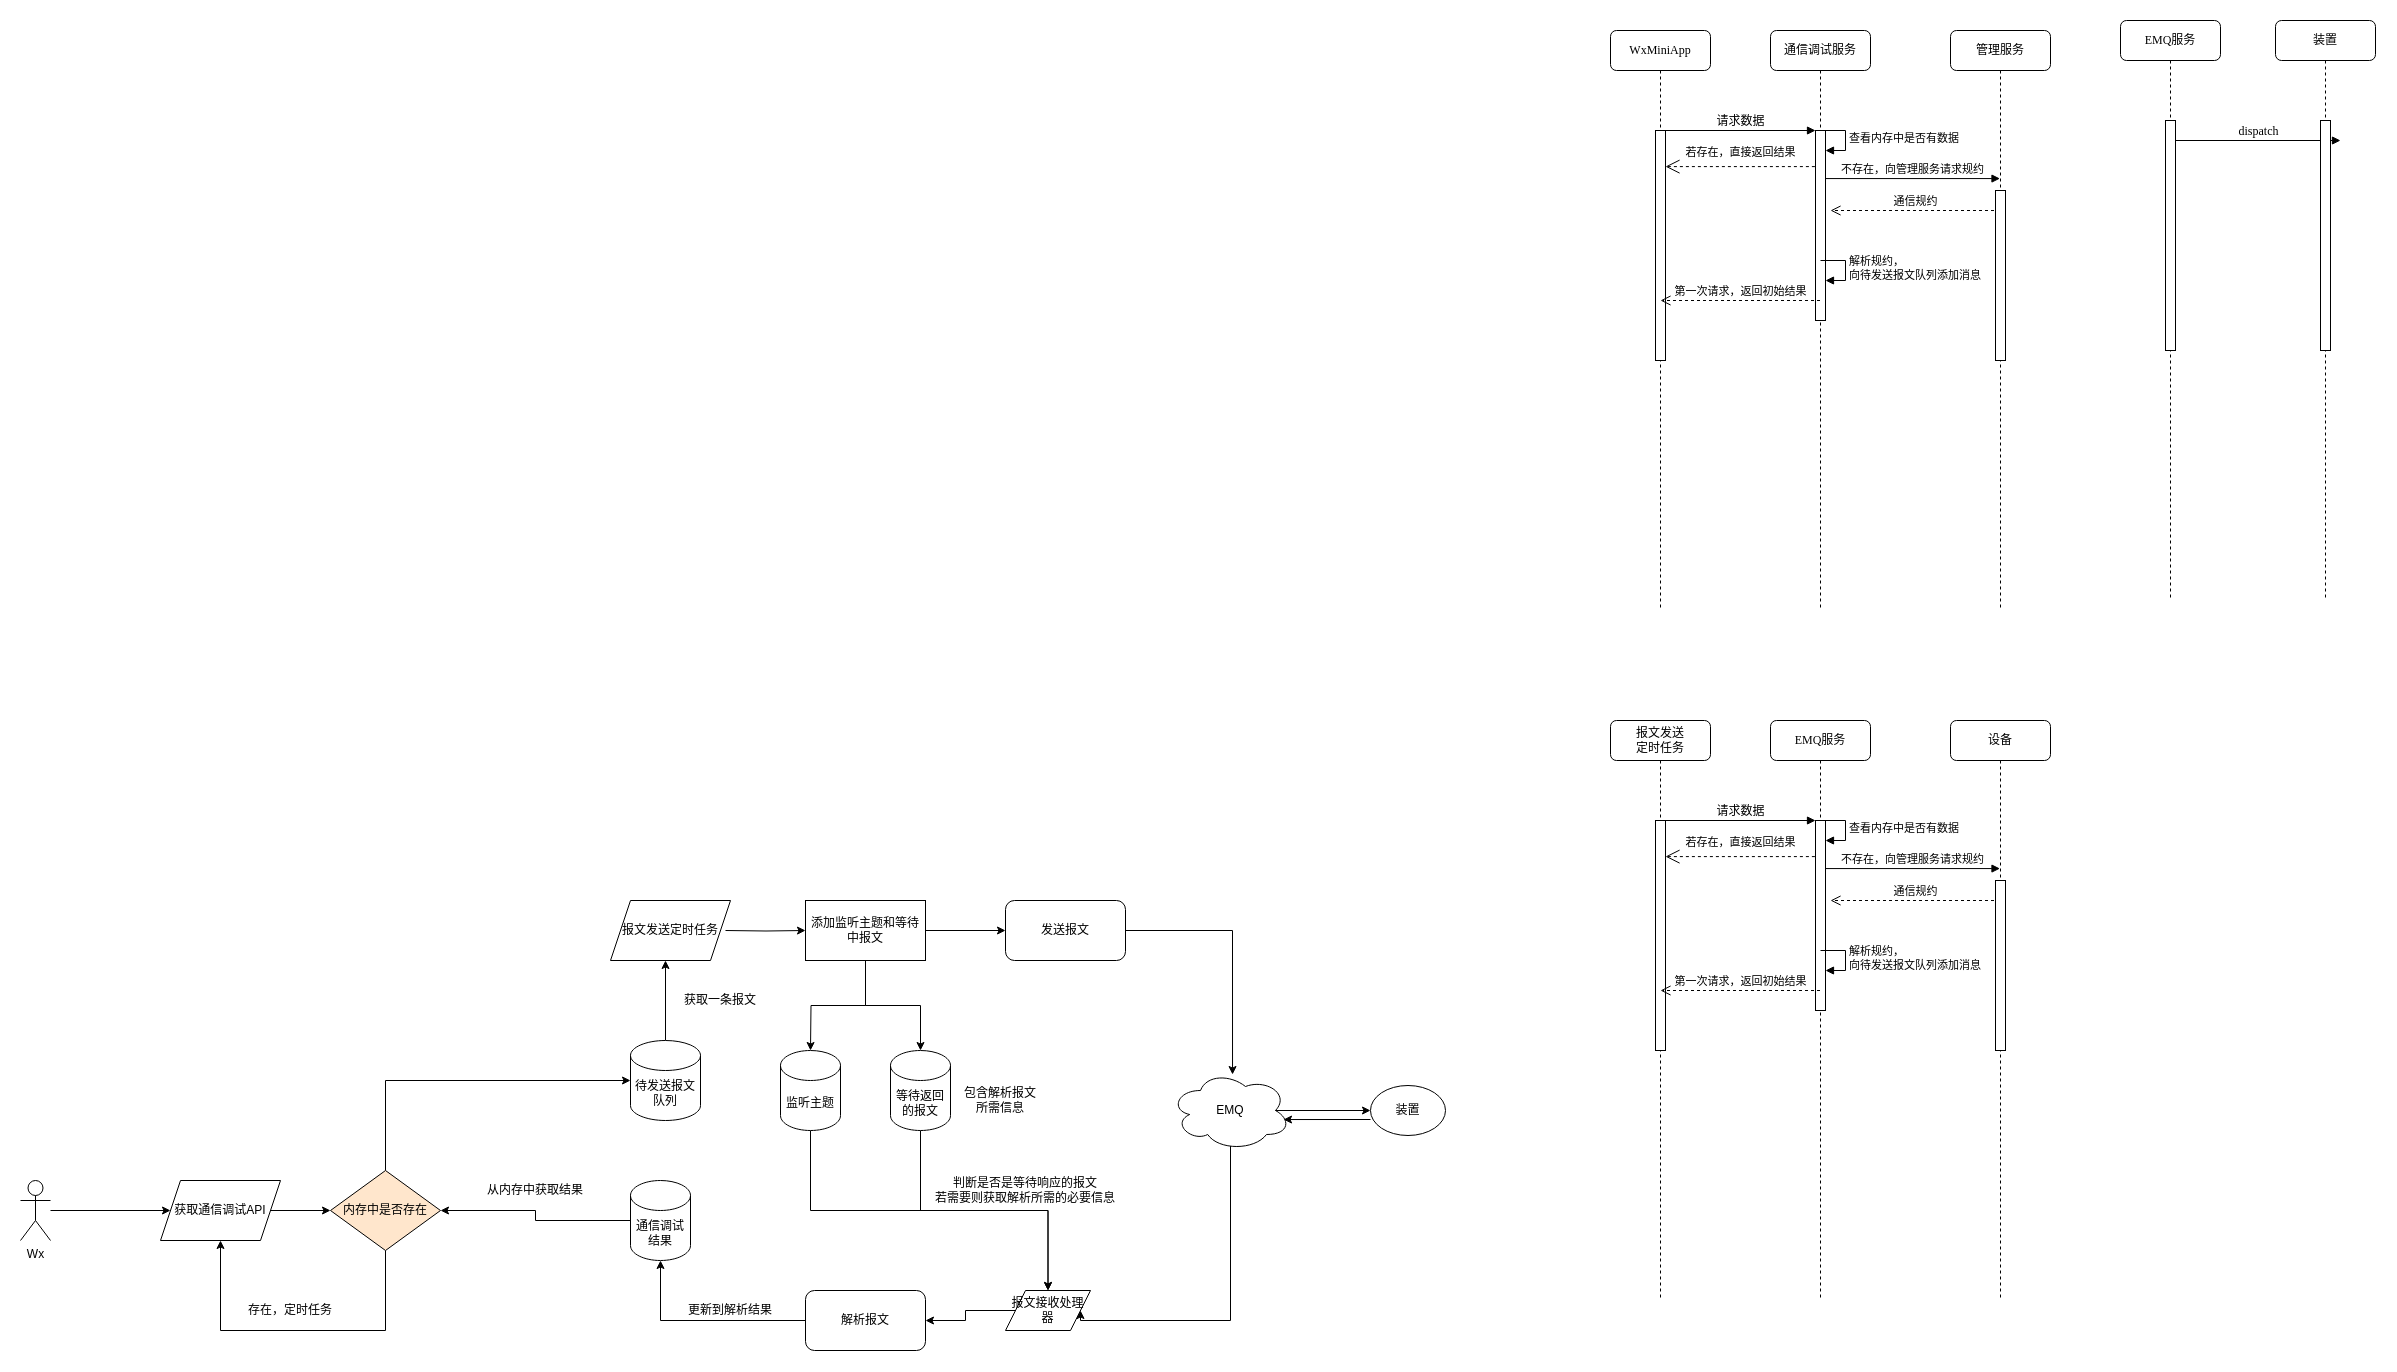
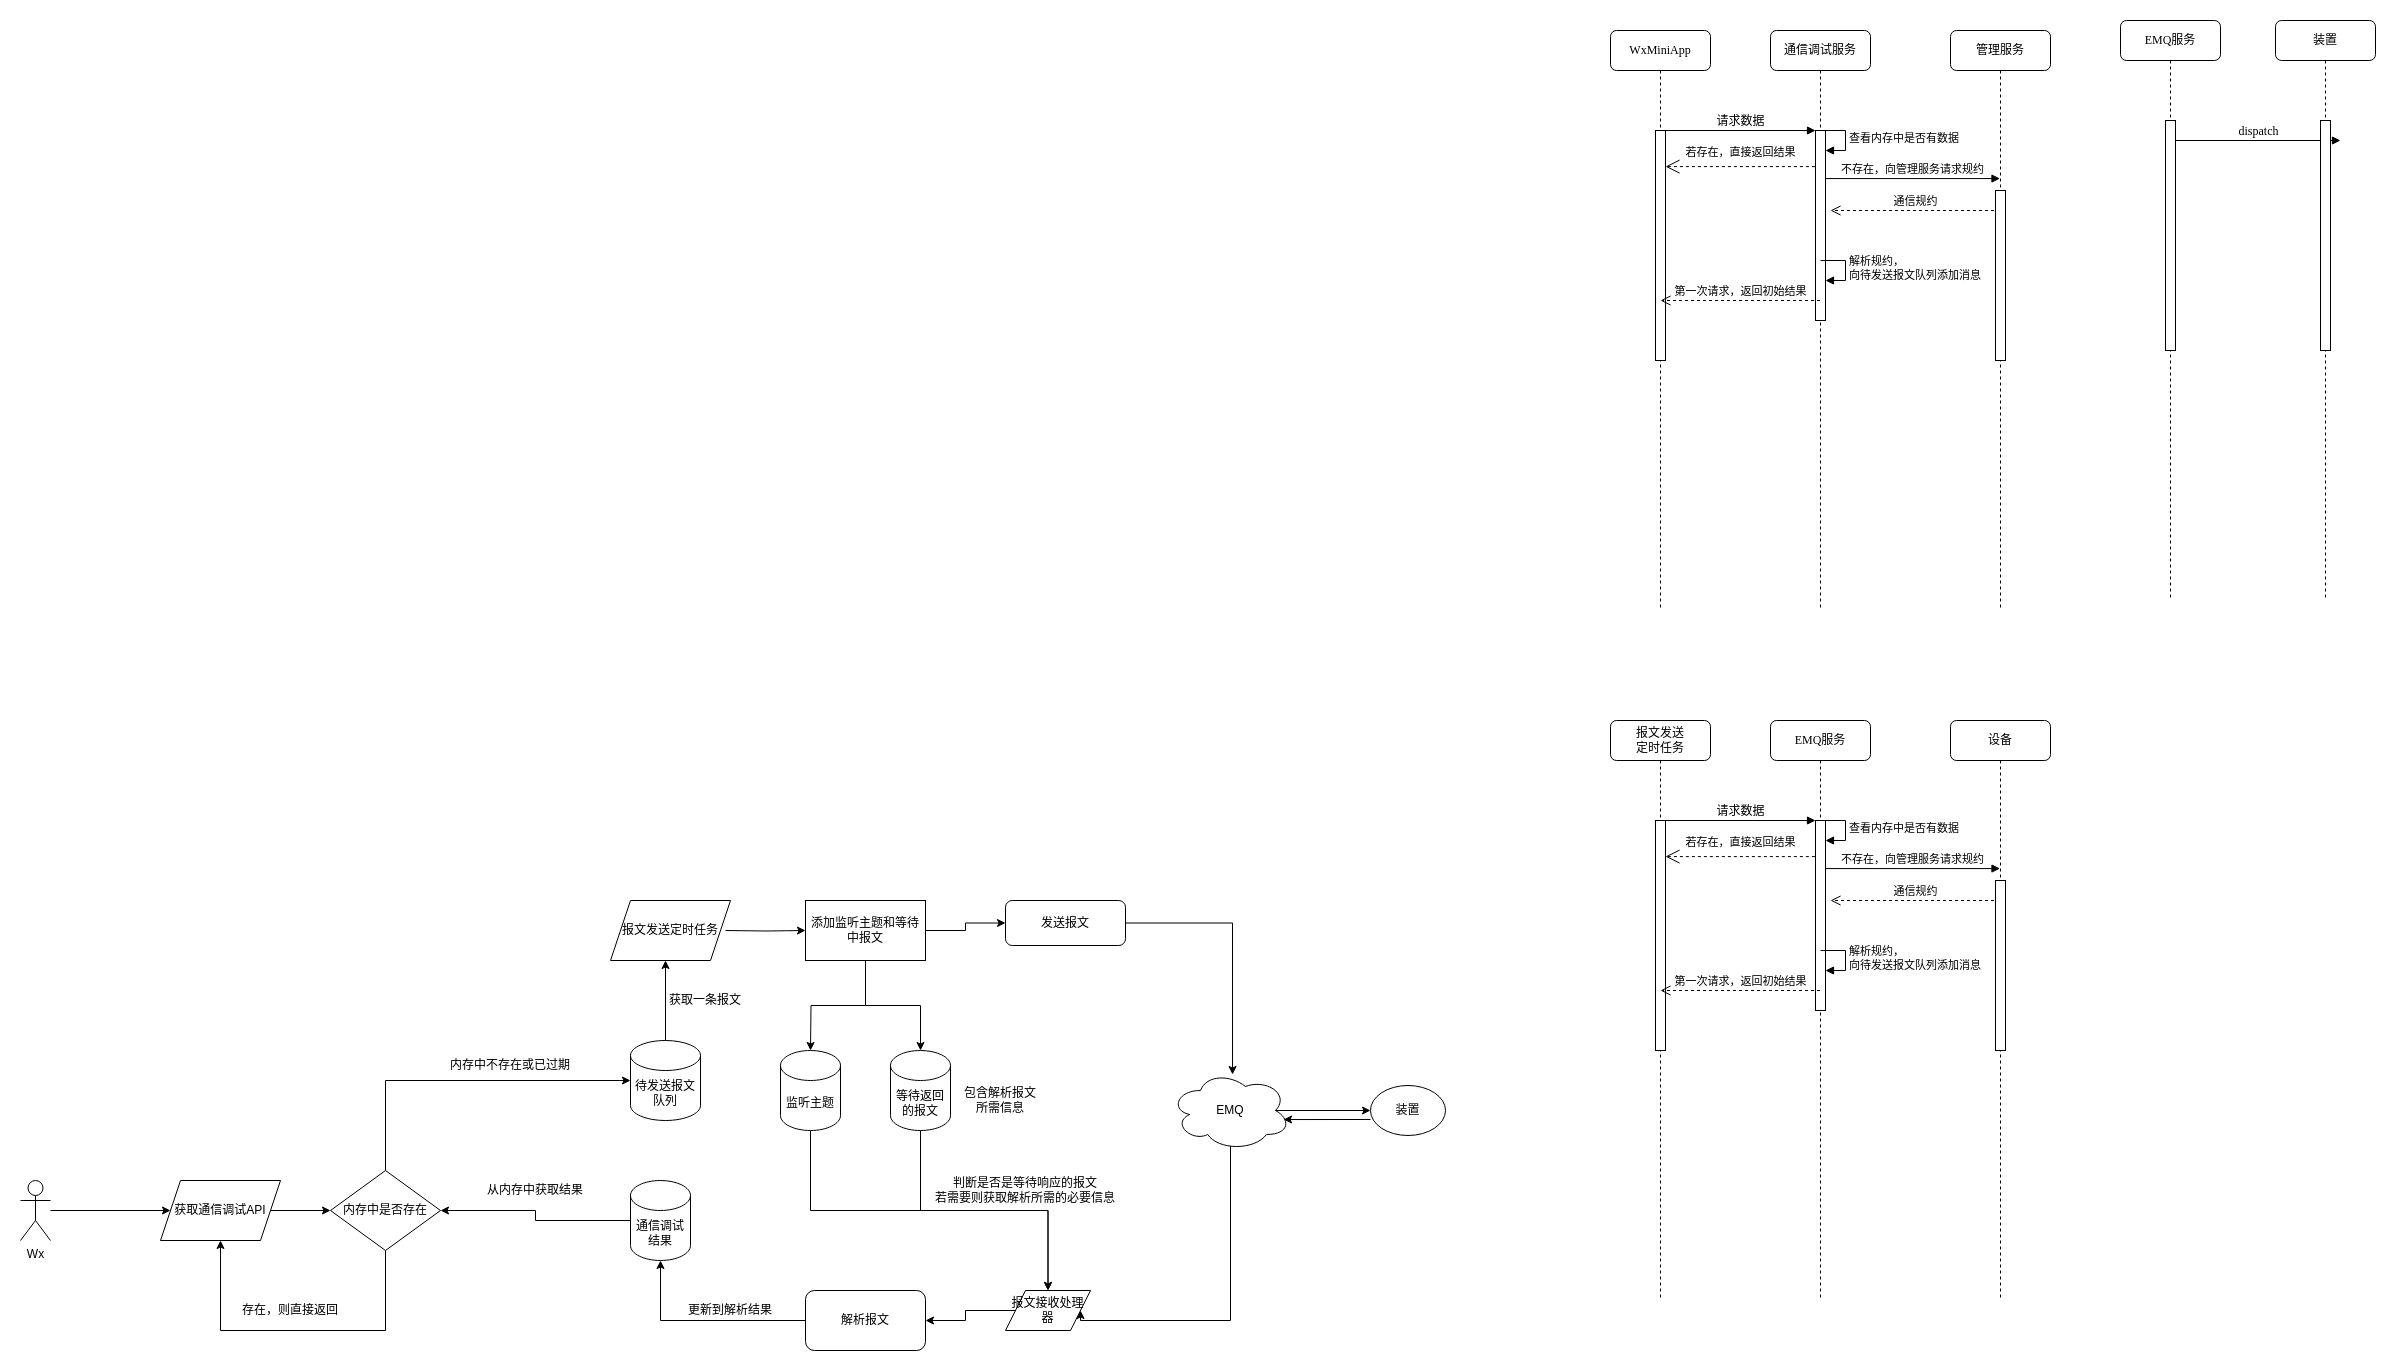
- <mxCell id="47" value="发送报文" style="whiteSpace=wrap;html=1;rounded=1;" vertex="1" parent="1"><mxGeometry x="1005" y="900" width="120" height="60" as="geometry" /></mxCell>
+ <mxCell id="47" value="发送报文" style="whiteSpace=wrap;html=1;rounded=1;" vertex="1" parent="1"><mxGeometry x="1005" y="900" width="120" height="45" as="geometry" /></mxCell>
- <mxCell id="37" value="&lt;div&gt;获取一条报文&lt;/div&gt;" style="text;html=1;strokeColor=none;fillColor=none;align=center;verticalAlign=middle;whiteSpace=wrap;rounded=0;" vertex="1" parent="1"><mxGeometry x="665" y="990" width="110" height="20" as="geometry" /></mxCell>
+ <mxCell id="37" value="&lt;div&gt;获取一条报文&lt;/div&gt;" style="text;html=1;strokeColor=none;fillColor=none;align=center;verticalAlign=middle;whiteSpace=wrap;rounded=0;" vertex="1" parent="1"><mxGeometry x="650" y="990" width="110" height="20" as="geometry" /></mxCell>
+ <mxCell id="68" value="内存中不存在或已过期" style="text;html=1;strokeColor=none;fillColor=none;align=center;verticalAlign=middle;whiteSpace=wrap;rounded=0;" vertex="1" parent="1"><mxGeometry x="430" y="1055" width="160" height="20" as="geometry" /></mxCell>
- <mxCell id="67" value="内存中是否存在" style="rhombus;whiteSpace=wrap;html=1;fillColor=#ffe6cc;" vertex="1" parent="1"><mxGeometry x="330" y="1170" width="110" height="80" as="geometry" /></mxCell>
+ <mxCell id="67" value="内存中是否存在" style="rhombus;whiteSpace=wrap;html=1;" vertex="1" parent="1"><mxGeometry x="330" y="1170" width="110" height="80" as="geometry" /></mxCell>
- <mxCell id="70" value="存在，定时任务" style="text;html=1;strokeColor=none;fillColor=none;align=center;verticalAlign=middle;whiteSpace=wrap;rounded=0;" vertex="1" parent="1"><mxGeometry x="230" y="1300" width="120" height="20" as="geometry" /></mxCell>
+ <mxCell id="70" value="存在，则直接返回" style="text;html=1;strokeColor=none;fillColor=none;align=center;verticalAlign=middle;whiteSpace=wrap;rounded=0;" vertex="1" parent="1"><mxGeometry x="230" y="1300" width="120" height="20" as="geometry" /></mxCell>
